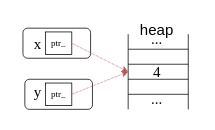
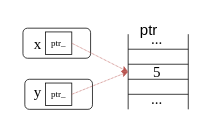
- <mxCell id="19" value="&lt;div style=&quot;font-size: 20px;&quot;&gt;heap&lt;/div&gt;&lt;div style=&quot;font-size: 20px;&quot;&gt;&lt;/div&gt;" style="text;whiteSpace=wrap;html=1;" vertex="1" parent="1"><mxGeometry x="184" y="20" width="80" height="50" as="geometry" /></mxCell>
+ <mxCell id="19" value="&lt;div style=&quot;font-size: 20px;&quot;&gt;ptr&lt;/div&gt;&lt;div style=&quot;font-size: 20px;&quot;&gt;&lt;/div&gt;" style="text;whiteSpace=wrap;html=1;" vertex="1" parent="1"><mxGeometry x="184" y="20" width="80" height="50" as="geometry" /></mxCell>
- <mxCell id="12" value="4" style="text;html=1;align=center;verticalAlign=middle;resizable=0;points=[];autosize=1;strokeColor=none;fillColor=none;fontSize=20;fontFamily=Fira Code;fontSource=https%3A%2F%2Ffonts.googleapis.com%2Fcss%3Ffamily%3DFira%2BCode;" vertex="1" parent="1"><mxGeometry x="188" y="75" width="40" height="40" as="geometry" /></mxCell>
+ <mxCell id="12" value="5" style="text;html=1;align=center;verticalAlign=middle;resizable=0;points=[];autosize=1;strokeColor=none;fillColor=none;fontSize=20;fontFamily=Fira Code;fontSource=https%3A%2F%2Ffonts.googleapis.com%2Fcss%3Ffamily%3DFira%2BCode;" vertex="1" parent="1"><mxGeometry x="188" y="75" width="40" height="40" as="geometry" /></mxCell>
